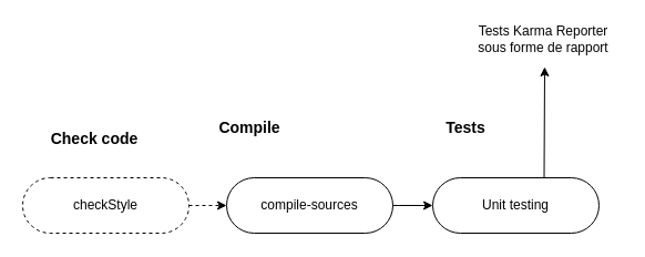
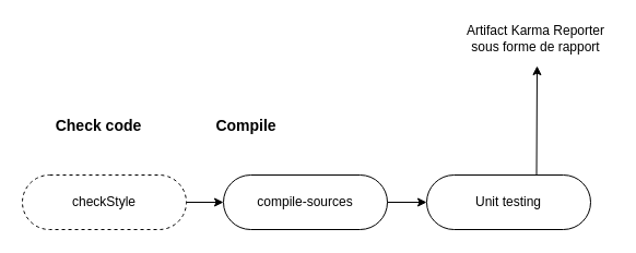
- <mxCell id="9" value="Tests Karma Reporter sous forme de rapport" style="text;html=1;strokeColor=none;fillColor=none;align=center;verticalAlign=middle;whiteSpace=wrap;rounded=0;" parent="1" vertex="1"><mxGeometry x="420" y="20" width="140" height="30" as="geometry" /></mxCell>
+ <mxCell id="9" value="Artifact Karma Reporter sous forme de rapport" style="text;html=1;strokeColor=none;fillColor=none;align=center;verticalAlign=middle;whiteSpace=wrap;rounded=0;" parent="1" vertex="1"><mxGeometry x="420" y="20" width="140" height="30" as="geometry" /></mxCell>
- <mxCell id="7" value="Tests" style="text;html=1;strokeColor=none;fillColor=none;align=center;verticalAlign=middle;whiteSpace=wrap;rounded=0;fontStyle=1;fontSize=14;" parent="1" vertex="1"><mxGeometry x="390" y="100" width="60" height="30" as="geometry" /></mxCell>
- <mxCell id="5" value="Check code" style="text;html=1;strokeColor=none;fillColor=none;align=center;verticalAlign=middle;whiteSpace=wrap;rounded=0;fontStyle=1;fontSize=14;" parent="1" vertex="1"><mxGeometry x="35" y="110" width="100" height="30" as="geometry" /></mxCell>
+ <mxCell id="5" value="Check code" style="text;html=1;strokeColor=none;fillColor=none;align=center;verticalAlign=middle;whiteSpace=wrap;rounded=0;fontStyle=1;fontSize=14;" parent="1" vertex="1"><mxGeometry x="40" y="100" width="100" height="30" as="geometry" /></mxCell>
- <mxCell id="10" value="" style="endArrow=classic;html=1;rounded=0;exitX=1;exitY=0.5;exitDx=0;exitDy=0;entryX=0;entryY=0.5;entryDx=0;entryDy=0;dashed=1;" parent="1" source="4" target="2" edge="1"><mxGeometry width="50" height="50" relative="1" as="geometry"><mxPoint x="330" y="290" as="sourcePoint" /><mxPoint x="380" y="240" as="targetPoint" /></mxGeometry></mxCell>
+ <mxCell id="10" value="" style="endArrow=classic;html=1;rounded=0;exitX=1;exitY=0.5;exitDx=0;exitDy=0;entryX=0;entryY=0.5;entryDx=0;entryDy=0;" parent="1" source="4" target="2" edge="1"><mxGeometry width="50" height="50" relative="1" as="geometry"><mxPoint x="330" y="290" as="sourcePoint" /><mxPoint x="380" y="240" as="targetPoint" /></mxGeometry></mxCell>
